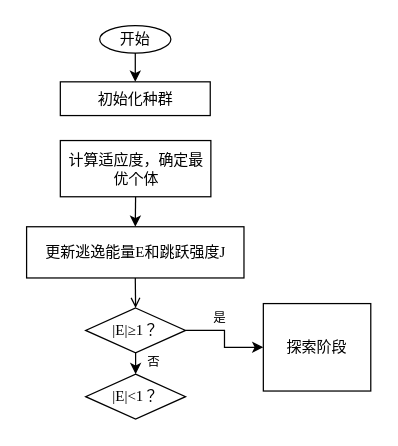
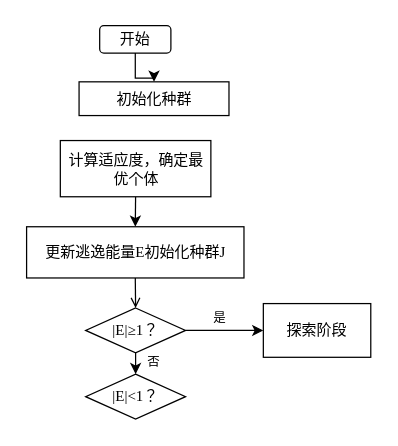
- <mxCell id="3" value="开始" style="ellipse;whiteSpace=wrap;html=1;fontSize=12;glass=0;strokeWidth=1;shadow=0;" parent="1" vertex="1"><mxGeometry x="79" y="20" width="57" height="22" as="geometry" /></mxCell>
+ <mxCell id="3" value="开始" style="rounded=1;whiteSpace=wrap;html=1;fontSize=12;glass=0;strokeWidth=1;shadow=0;" parent="1" vertex="1"><mxGeometry x="79" y="20" width="57" height="22" as="geometry" /></mxCell>
- <mxCell id="4" value="&lt;font face=&quot;Helvetica&quot;&gt;初始化种群&lt;/font&gt;" style="rounded=0;whiteSpace=wrap;html=1;" vertex="1" parent="1"><mxGeometry x="47.5" y="65" width="120" height="27" as="geometry" /></mxCell>
+ <mxCell id="4" value="&lt;font face=&quot;Helvetica&quot;&gt;初始化种群&lt;/font&gt;" style="rounded=0;whiteSpace=wrap;html=1;" vertex="1" parent="1"><mxGeometry x="62.5" y="65" width="120" height="27" as="geometry" /></mxCell>
- <mxCell id="8" value="更新逃逸能量&lt;font face=&quot;Times New Roman&quot;&gt;E&lt;/font&gt;和跳跃强度&lt;font face=&quot;Times New Roman&quot;&gt;J&lt;/font&gt;" style="rounded=0;whiteSpace=wrap;html=1;" vertex="1" parent="1"><mxGeometry x="20.5" y="181" width="174" height="41" as="geometry" /></mxCell>
+ <mxCell id="8" value="更新逃逸能量&lt;font face=&quot;Times New Roman&quot;&gt;E&lt;/font&gt;初始化种群&lt;font face=&quot;Times New Roman&quot;&gt;J&lt;/font&gt;" style="rounded=0;whiteSpace=wrap;html=1;" vertex="1" parent="1"><mxGeometry x="20.5" y="181" width="174" height="41" as="geometry" /></mxCell>
- <mxCell id="12" value="探索阶段" style="rounded=0;whiteSpace=wrap;html=1;" vertex="1" parent="1"><mxGeometry x="210" y="242.5" width="86" height="70" as="geometry" /></mxCell>
+ <mxCell id="12" value="探索阶段" style="rounded=0;whiteSpace=wrap;html=1;" vertex="1" parent="1"><mxGeometry x="210" y="242.5" width="86" height="43" as="geometry" /></mxCell>
